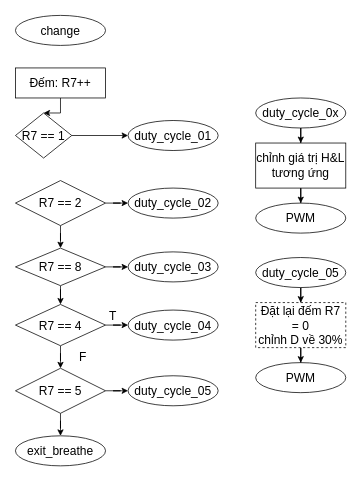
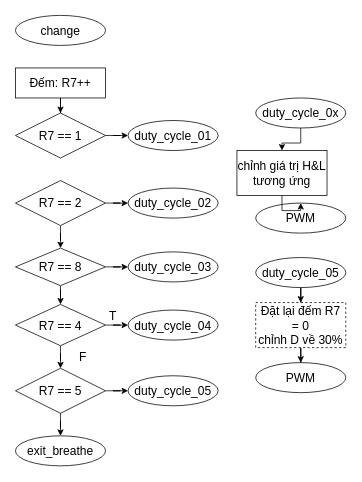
- <mxCell id="4" value="R7 == 1" style="rounded=0;whiteSpace=wrap;html=1;shape=rhombus;perimeter=rhombusPerimeter;fontSize=16;" vertex="1" parent="1"><mxGeometry x="20" y="150" width="75" height="60" as="geometry" /></mxCell>
+ <mxCell id="4" value="R7 == 1" style="rounded=0;whiteSpace=wrap;html=1;shape=rhombus;perimeter=rhombusPerimeter;fontSize=16;" vertex="1" parent="1"><mxGeometry x="20" y="150" width="120" height="60" as="geometry" /></mxCell>
- <mxCell id="31" value="chỉnh giá trị H&amp;amp;L tương ứng" style="rounded=0;whiteSpace=wrap;html=1;fontSize=16;" vertex="1" parent="1"><mxGeometry x="340" y="190" width="120" height="60" as="geometry" /></mxCell>
+ <mxCell id="31" value="chỉnh giá trị H&amp;amp;L tương ứng" style="rounded=0;whiteSpace=wrap;html=1;fontSize=16;" vertex="1" parent="1"><mxGeometry x="315" y="200" width="120" height="60" as="geometry" /></mxCell>
